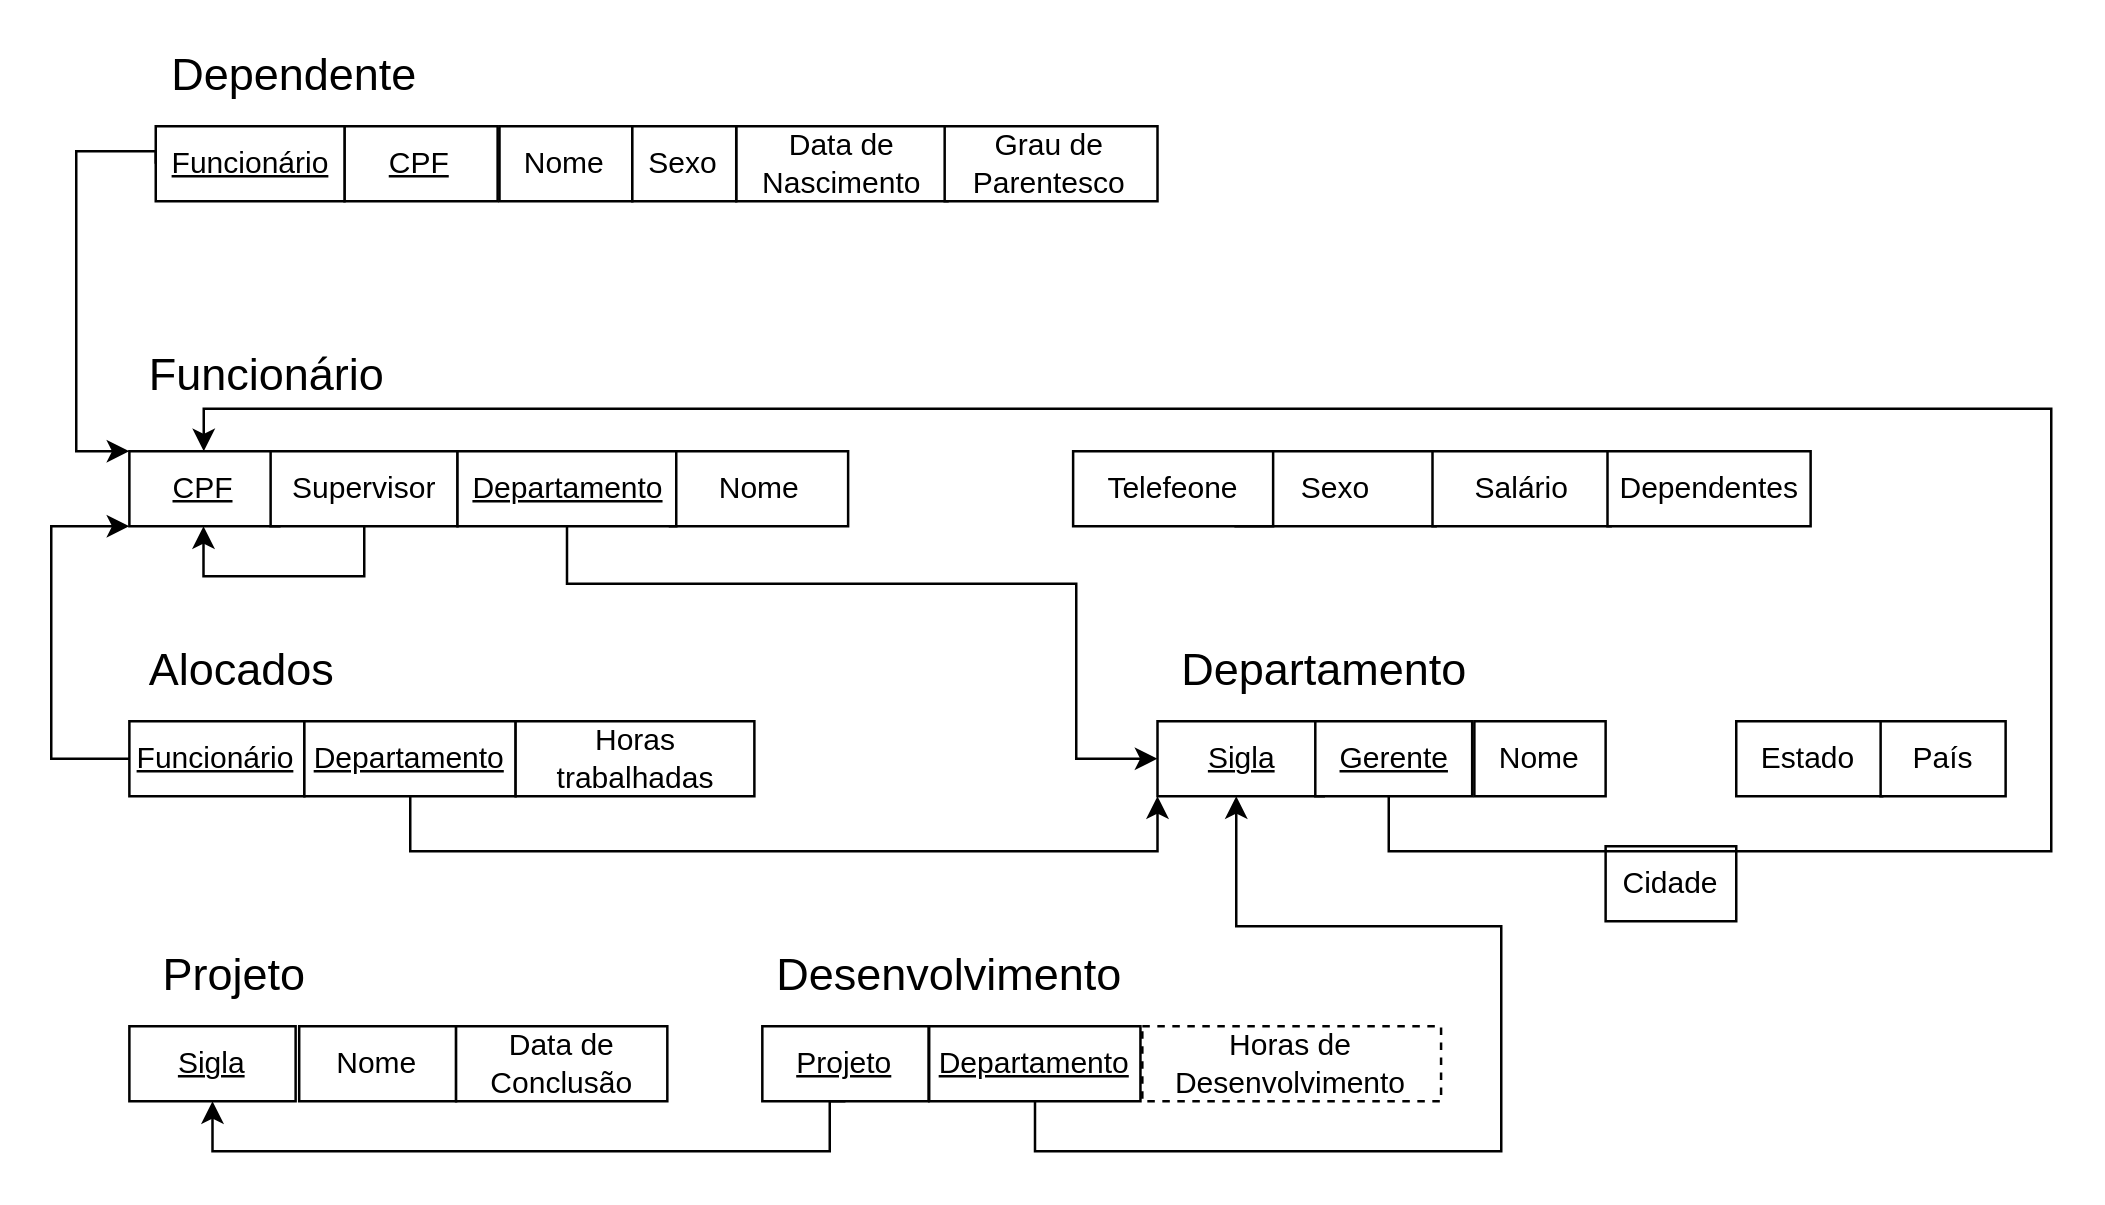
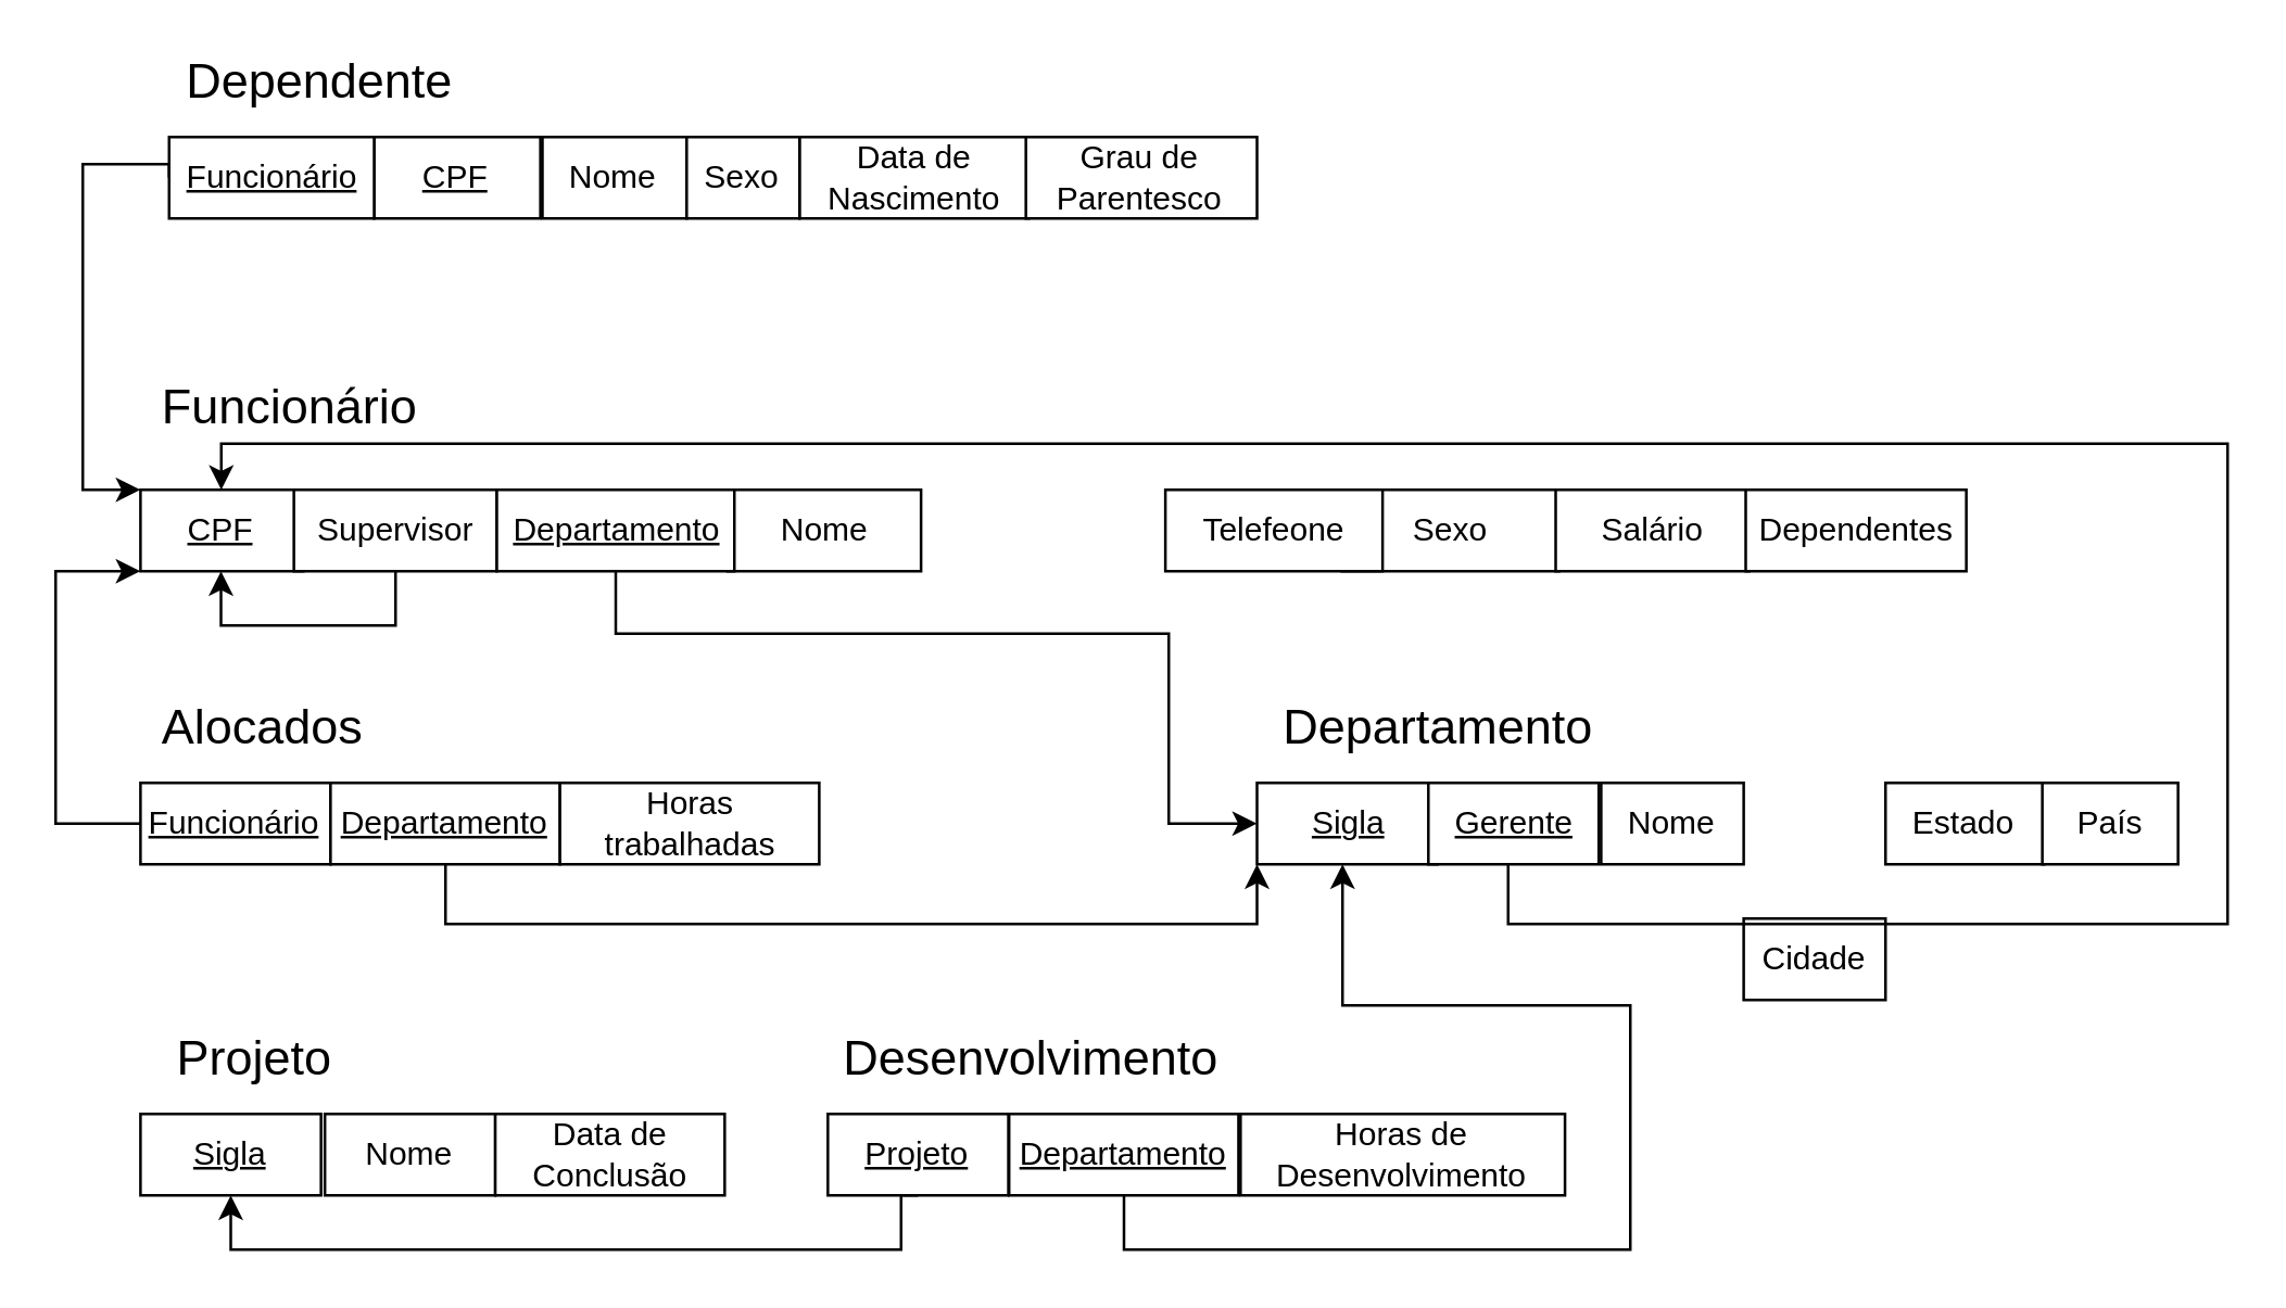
- <mxCell id="31" value="Horas de Desenvolvimento" style="rounded=0;whiteSpace=wrap;html=1;dashed=1;" vertex="1" parent="1"><mxGeometry x="456.43" y="410" width="119.5" height="30" as="geometry" /></mxCell>
+ <mxCell id="31" value="Horas de Desenvolvimento" style="rounded=0;whiteSpace=wrap;html=1;" vertex="1" parent="1"><mxGeometry x="456.43" y="410" width="119.5" height="30" as="geometry" /></mxCell>
